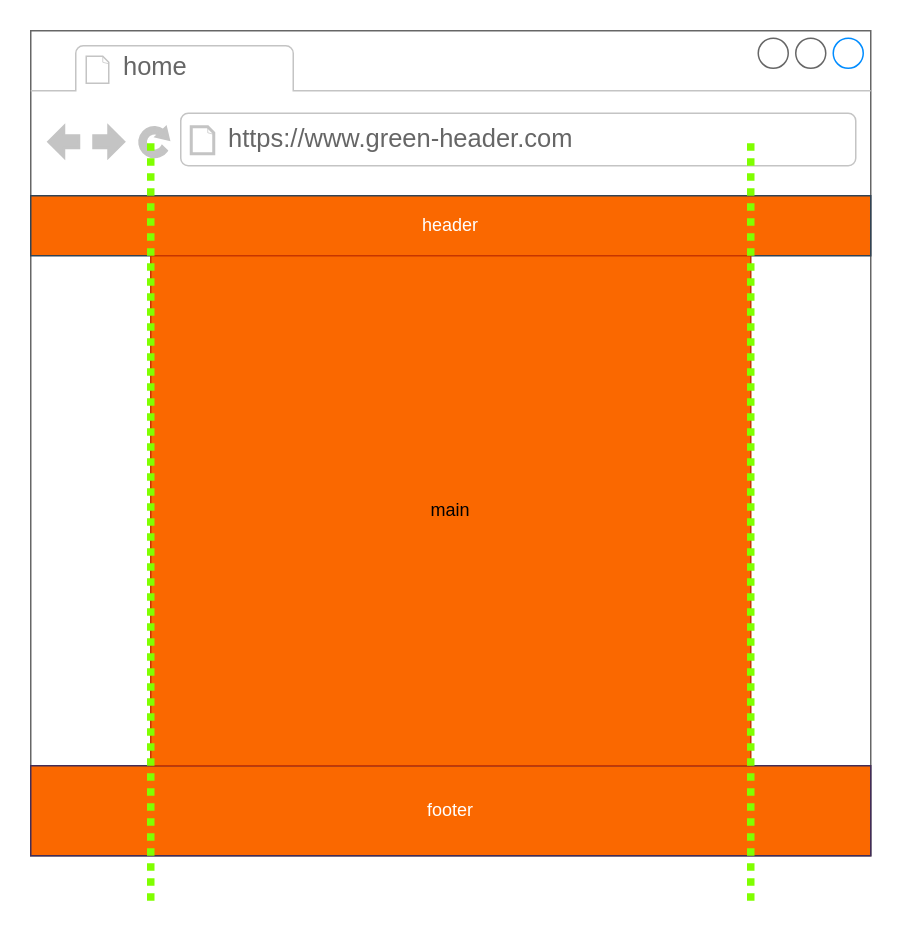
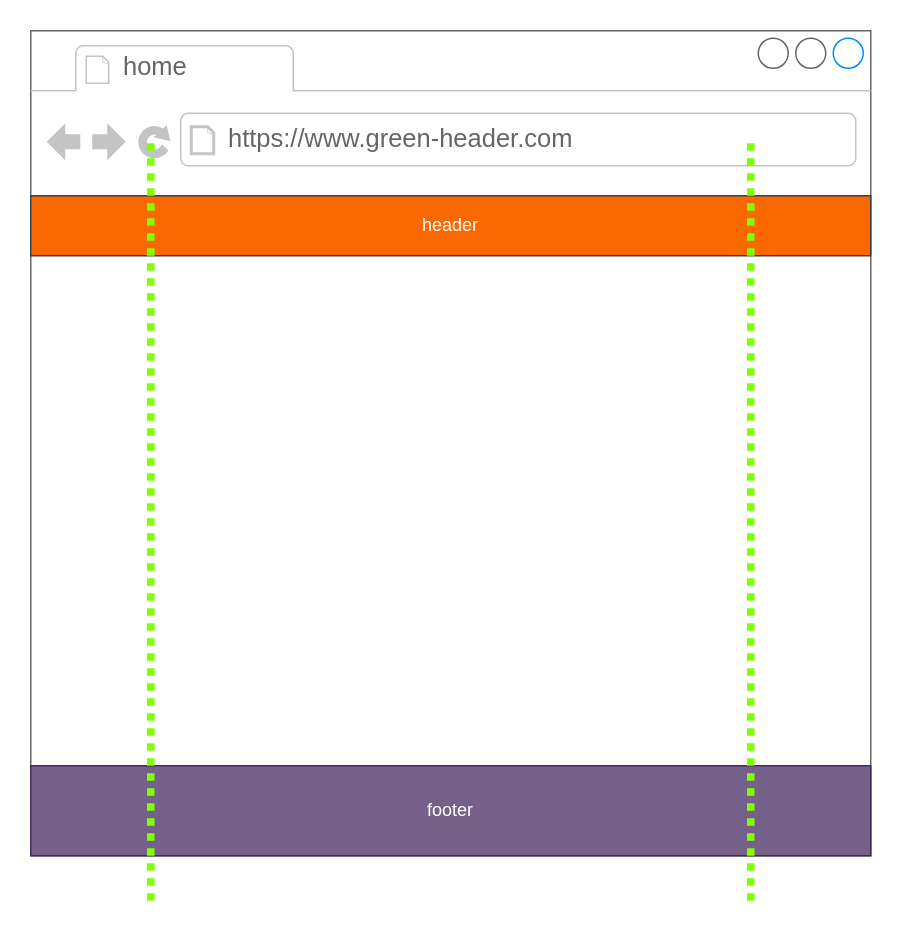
- <mxCell id="7" value="main" style="rounded=0;whiteSpace=wrap;html=1;fillColor=#fa6800;fontColor=#000000;strokeColor=#C73500;" vertex="1" parent="1"><mxGeometry x="100" y="170" width="400" height="340" as="geometry" /></mxCell>
- <mxCell id="6" value="footer" style="rounded=0;whiteSpace=wrap;html=1;fillColor=#fa6800;fontColor=#ffffff;strokeColor=#432D57;" vertex="1" parent="1"><mxGeometry x="20" y="510" width="560" height="60" as="geometry" /></mxCell>
+ <mxCell id="6" value="footer" style="rounded=0;whiteSpace=wrap;html=1;fillColor=#76608a;fontColor=#ffffff;strokeColor=#432D57;" vertex="1" parent="1"><mxGeometry x="20" y="510" width="560" height="60" as="geometry" /></mxCell>
